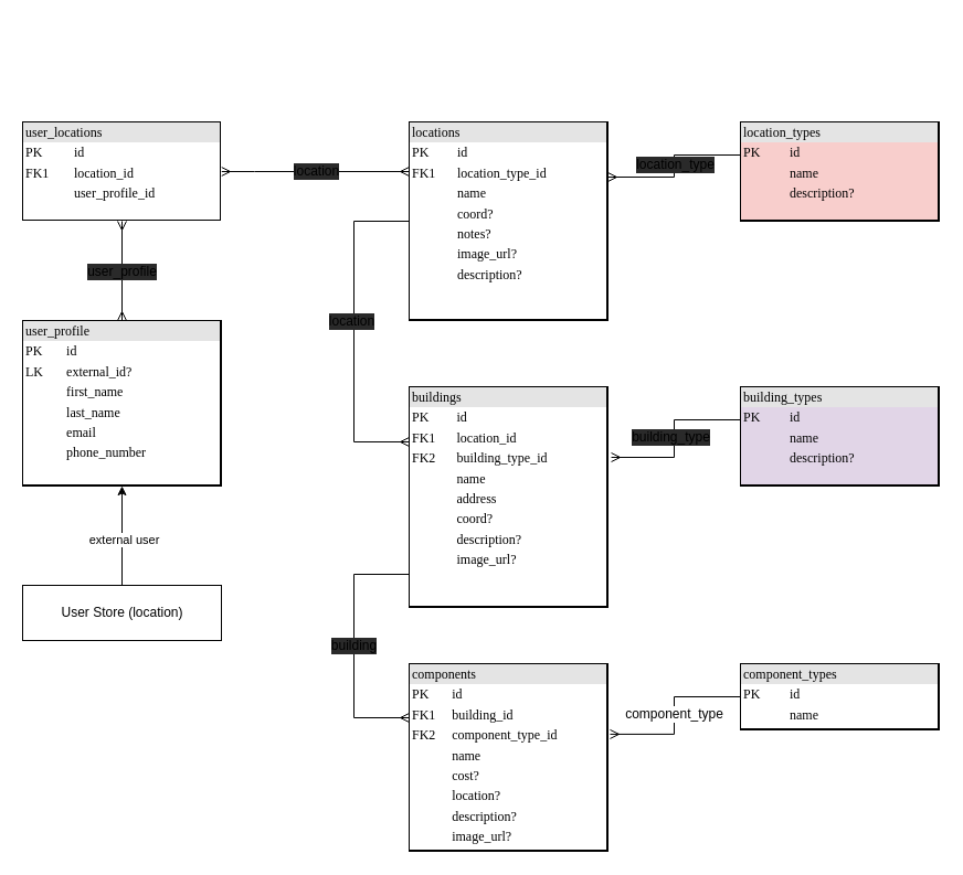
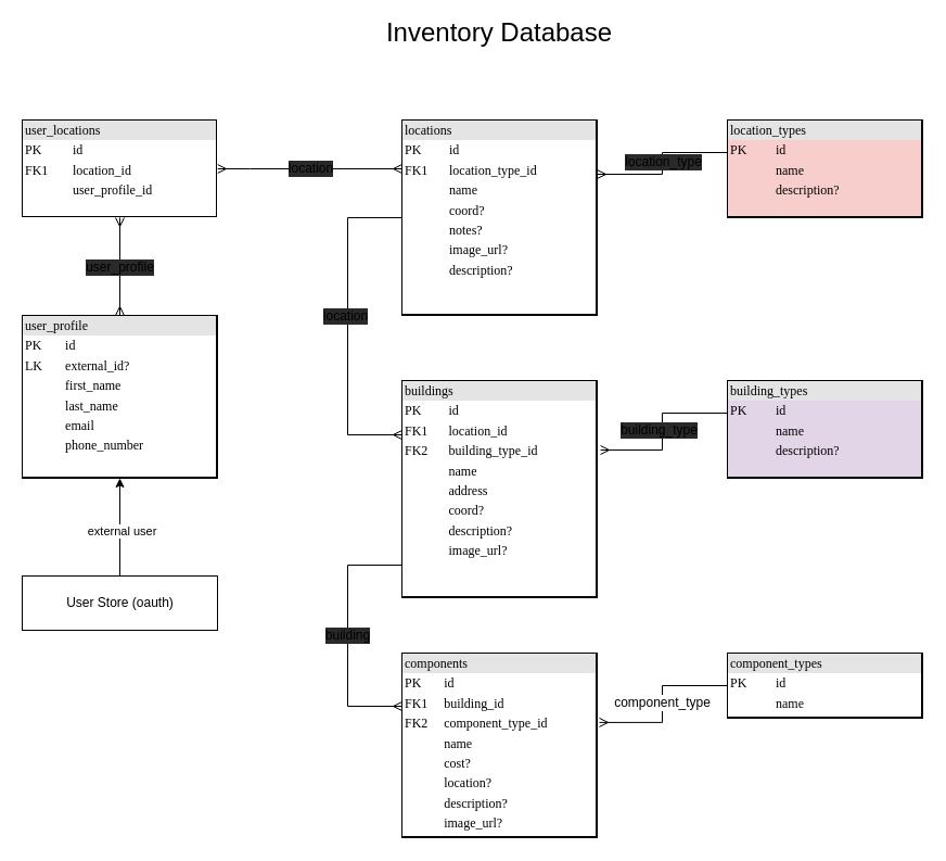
+ <mxCell id="22" value="Inventory Database" style="text;html=1;strokeColor=none;fillColor=none;align=center;verticalAlign=middle;whiteSpace=wrap;rounded=0;fontSize=24;" parent="1" vertex="1"><mxGeometry x="285" y="20" width="350" height="20" as="geometry" /></mxCell>
- <mxCell id="21" value="User Store (location)" style="html=1;" parent="1" vertex="1"><mxGeometry x="20" y="530" width="180" height="50" as="geometry" /></mxCell>
+ <mxCell id="21" value="User Store (oauth)" style="html=1;" parent="1" vertex="1"><mxGeometry x="20" y="530" width="180" height="50" as="geometry" /></mxCell>
